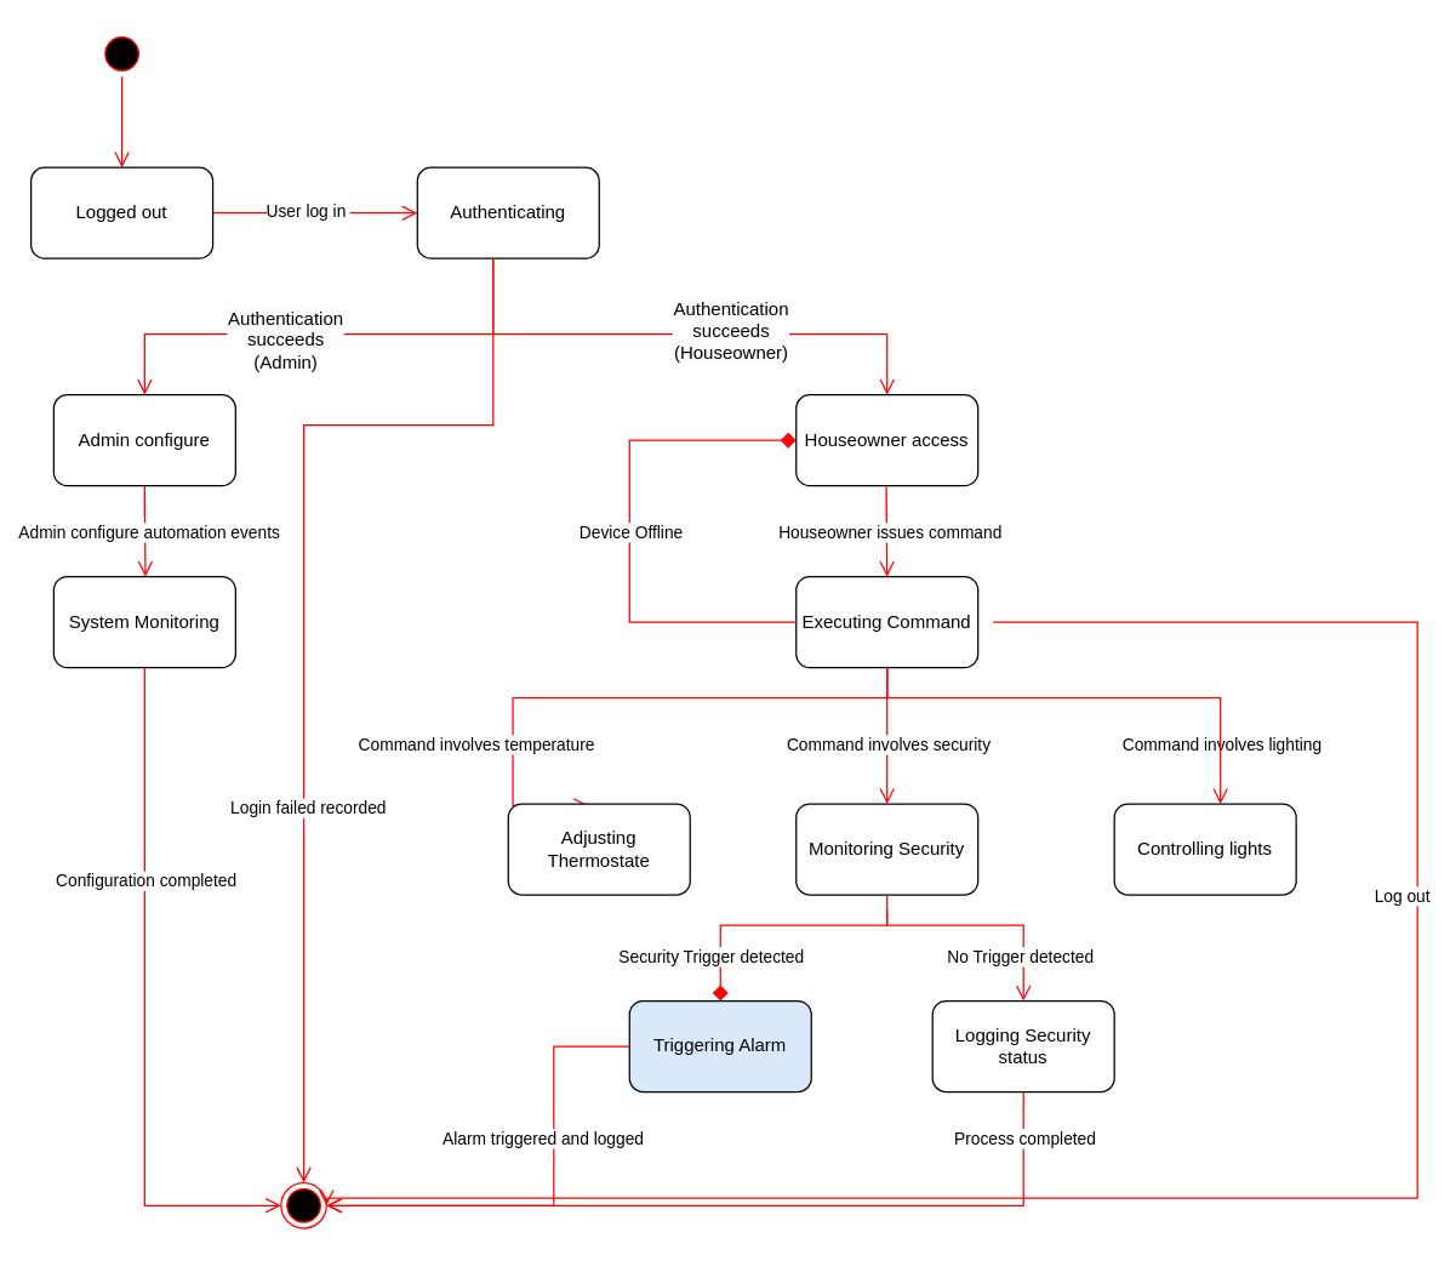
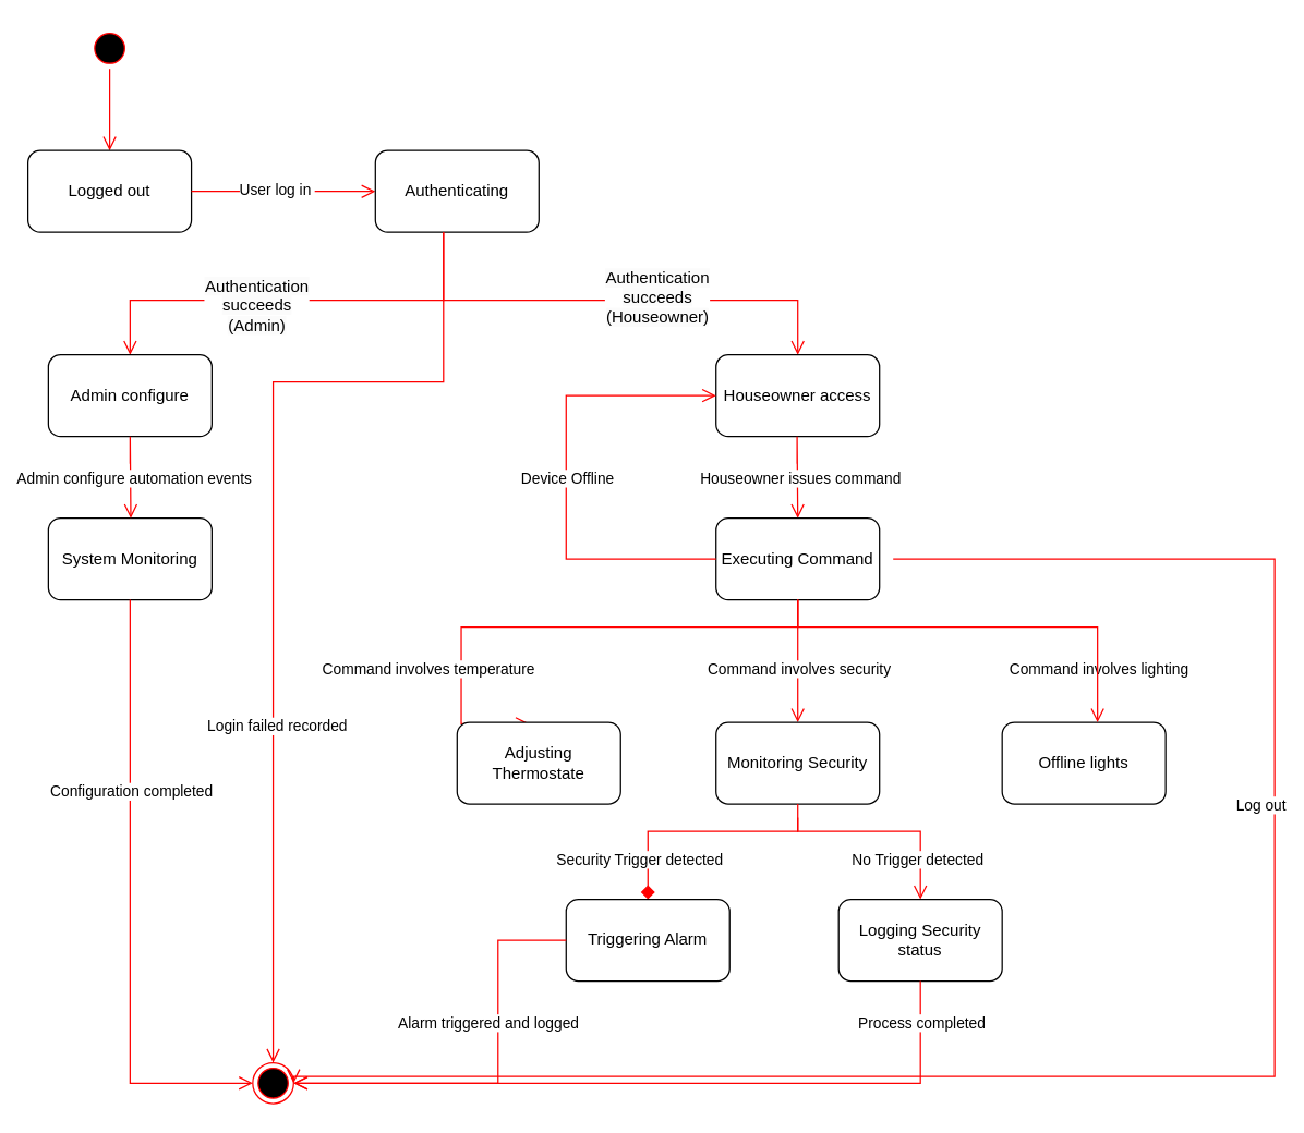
- <mxCell id="24" value="" style="edgeStyle=orthogonalEdgeStyle;html=1;verticalAlign=bottom;endArrow=diamond;endSize=8;strokeColor=#ff0000;rounded=0;entryX=0;entryY=0.5;entryDx=0;entryDy=0;exitX=0;exitY=0.5;exitDx=0;exitDy=0;" edge="1" parent="1" source="18" target="15"><mxGeometry relative="1" as="geometry"><mxPoint x="315" y="500" as="targetPoint" /><mxPoint x="515" y="410" as="sourcePoint" /><Array as="points"><mxPoint x="415" y="410" /><mxPoint x="415" y="290" /></Array></mxGeometry></mxCell>
+ <mxCell id="24" value="" style="edgeStyle=orthogonalEdgeStyle;html=1;verticalAlign=bottom;endArrow=open;endSize=8;strokeColor=#ff0000;rounded=0;entryX=0;entryY=0.5;entryDx=0;entryDy=0;exitX=0;exitY=0.5;exitDx=0;exitDy=0;" edge="1" parent="1" source="18" target="15"><mxGeometry relative="1" as="geometry"><mxPoint x="315" y="500" as="targetPoint" /><mxPoint x="515" y="410" as="sourcePoint" /><Array as="points"><mxPoint x="415" y="410" /><mxPoint x="415" y="290" /></Array></mxGeometry></mxCell>
- <mxCell id="31" value="Controlling lights" style="rounded=1;whiteSpace=wrap;html=1;" vertex="1" parent="1"><mxGeometry x="735" y="530" width="120" height="60" as="geometry" /></mxCell>
+ <mxCell id="31" value="Offline lights" style="rounded=1;whiteSpace=wrap;html=1;" vertex="1" parent="1"><mxGeometry x="735" y="530" width="120" height="60" as="geometry" /></mxCell>
- <mxCell id="37" value="Triggering Alarm" style="rounded=1;whiteSpace=wrap;html=1;fillColor=#dae8fc;" vertex="1" parent="1"><mxGeometry x="415" y="660" width="120" height="60" as="geometry" /></mxCell>
+ <mxCell id="37" value="Triggering Alarm" style="rounded=1;whiteSpace=wrap;html=1;" vertex="1" parent="1"><mxGeometry x="415" y="660" width="120" height="60" as="geometry" /></mxCell>
